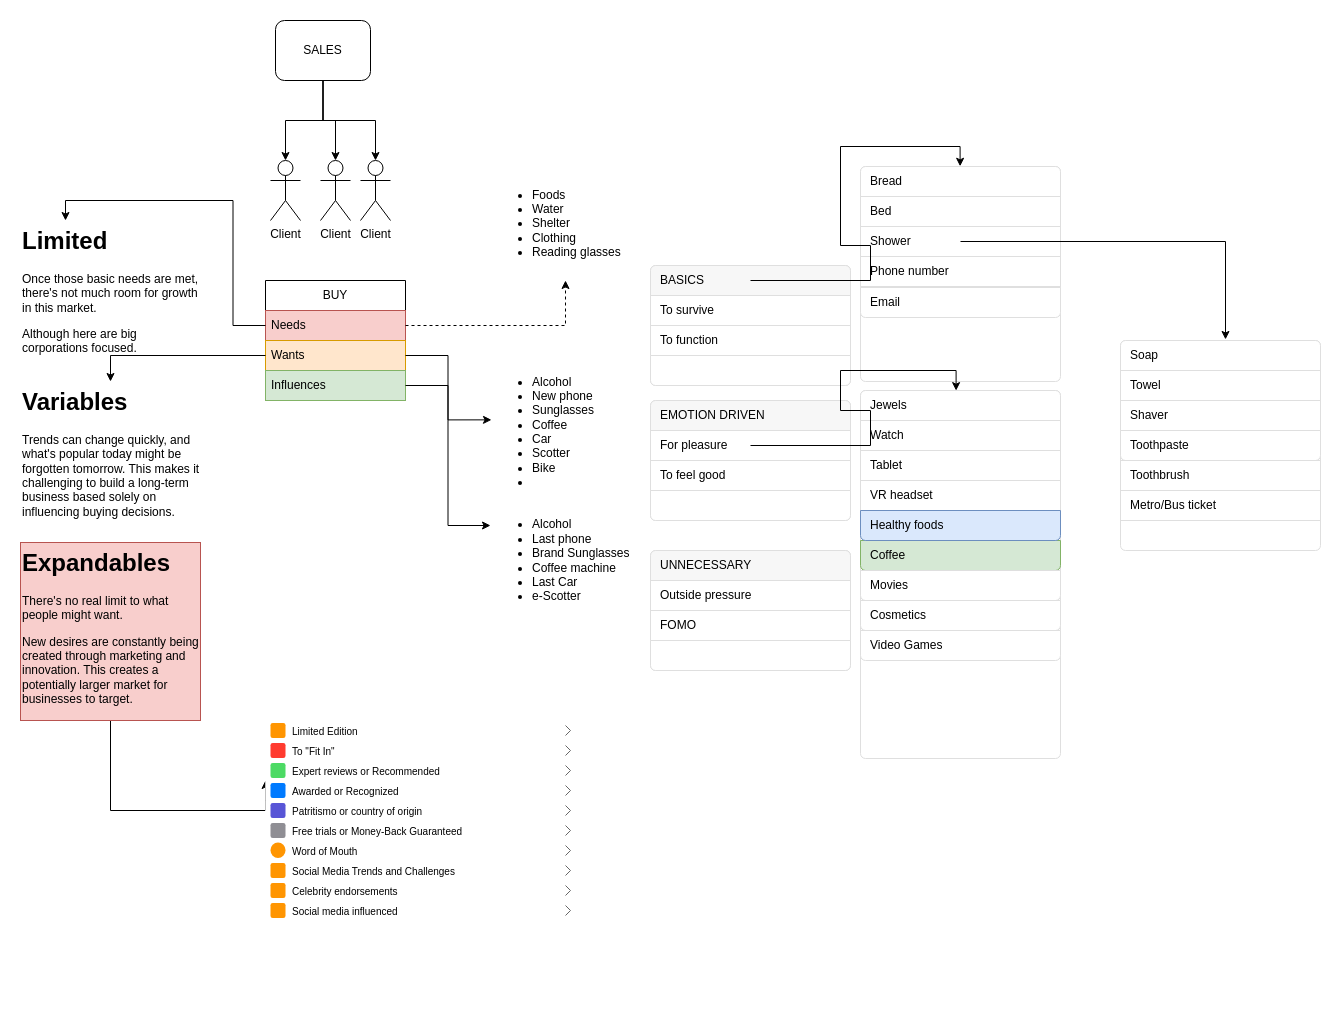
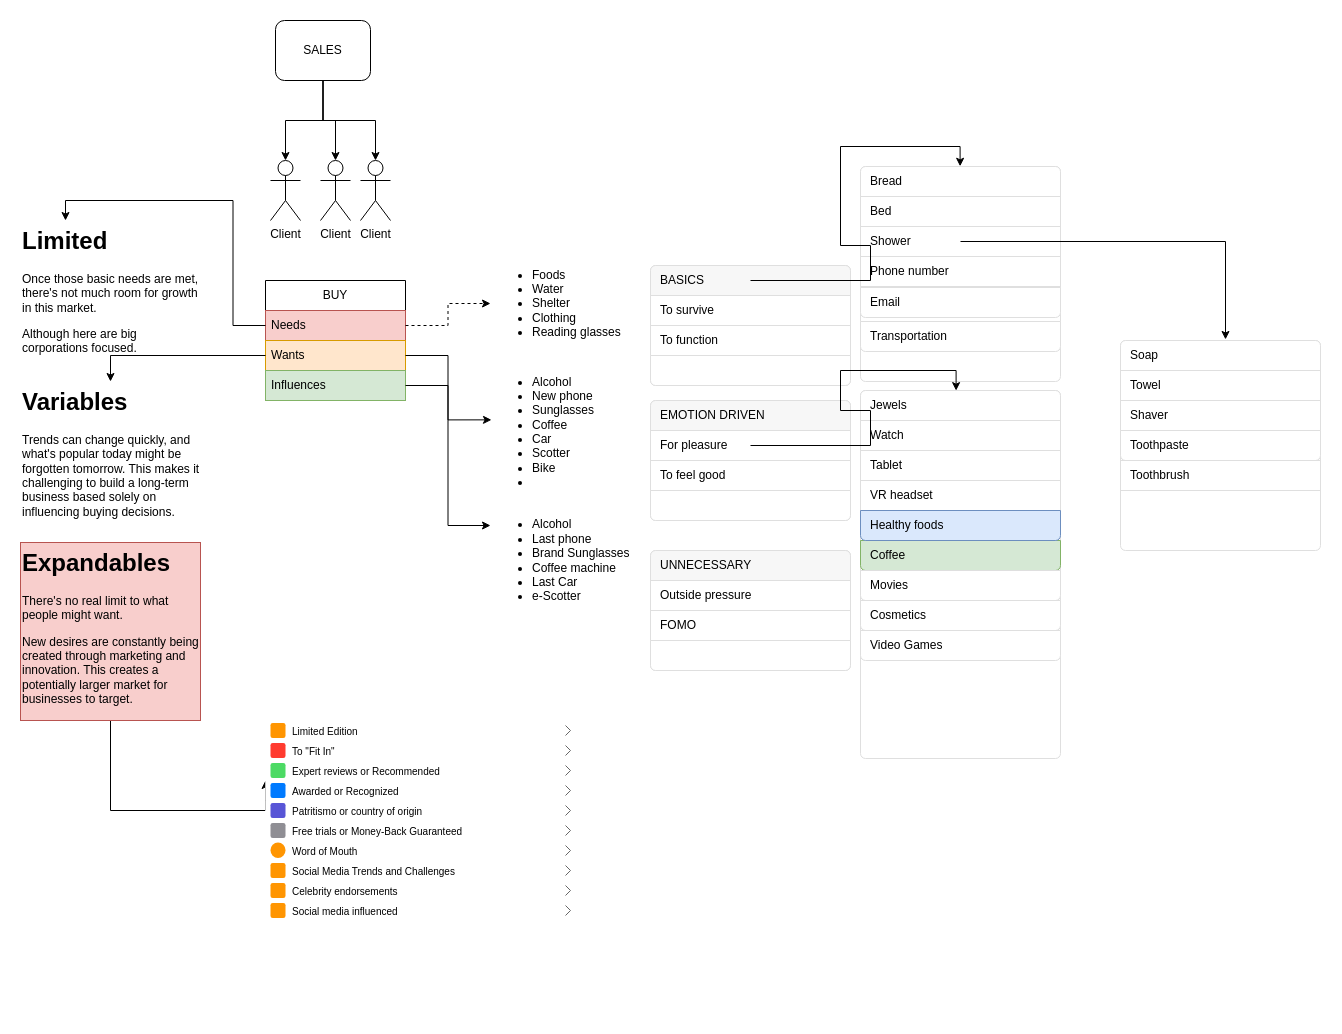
- <mxCell id="13" value="&lt;ul&gt;&lt;li&gt;Foods&lt;/li&gt;&lt;li&gt;Water&lt;/li&gt;&lt;li&gt;Shelter&lt;/li&gt;&lt;li&gt;Clothing&lt;/li&gt;&lt;li&gt;Reading glasses&lt;/li&gt;&lt;/ul&gt;" style="text;strokeColor=none;fillColor=none;html=1;whiteSpace=wrap;verticalAlign=middle;overflow=hidden;" vertex="1" parent="1"><mxGeometry x="490" y="166" width="150" height="114" as="geometry" /></mxCell>
+ <mxCell id="13" value="&lt;ul&gt;&lt;li&gt;Foods&lt;/li&gt;&lt;li&gt;Water&lt;/li&gt;&lt;li&gt;Shelter&lt;/li&gt;&lt;li&gt;Clothing&lt;/li&gt;&lt;li&gt;Reading glasses&lt;/li&gt;&lt;/ul&gt;" style="text;strokeColor=none;fillColor=none;html=1;whiteSpace=wrap;verticalAlign=middle;overflow=hidden;" vertex="1" parent="1"><mxGeometry x="490" y="246" width="150" height="114" as="geometry" /></mxCell>
+ <mxCell id="25" value="Transportation" style="strokeColor=inherit;fillColor=inherit;gradientColor=inherit;fontColor=inherit;html=1;shadow=0;dashed=0;shape=mxgraph.bootstrap.bottomButton;rSize=5;perimeter=none;whiteSpace=wrap;resizeWidth=1;resizeHeight=0;align=left;spacing=10;" vertex="1" parent="19"><mxGeometry y="155" width="200" height="30" as="geometry" /></mxCell>
- <mxCell id="34" value="Metro/Bus ticket" style="strokeColor=inherit;fillColor=inherit;gradientColor=inherit;fontColor=inherit;html=1;shadow=0;dashed=0;perimeter=none;whiteSpace=wrap;resizeWidth=1;align=left;spacing=10;" vertex="1" parent="27"><mxGeometry y="150" width="200" height="30" as="geometry" /></mxCell>
